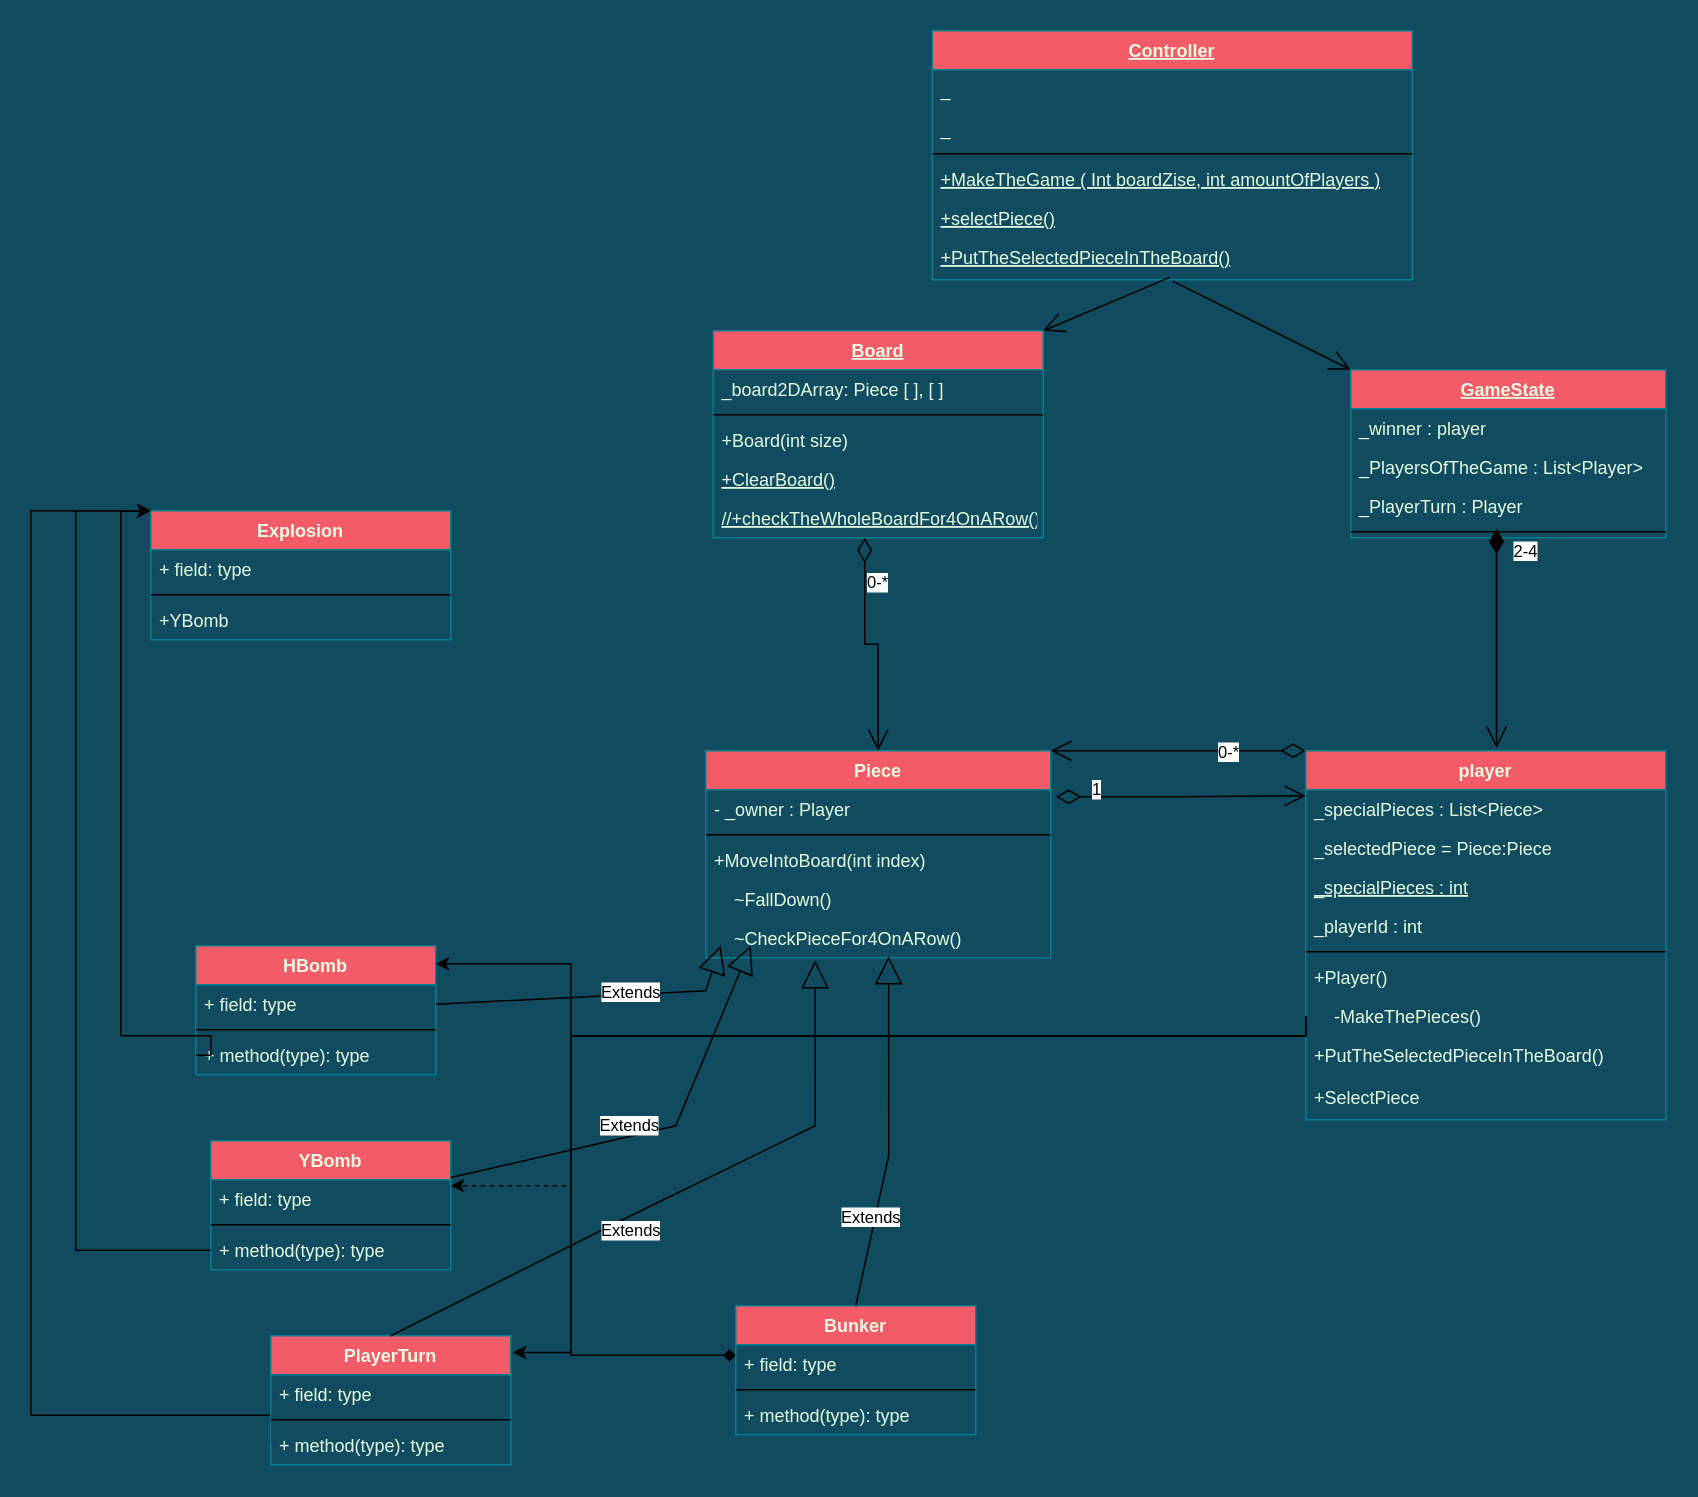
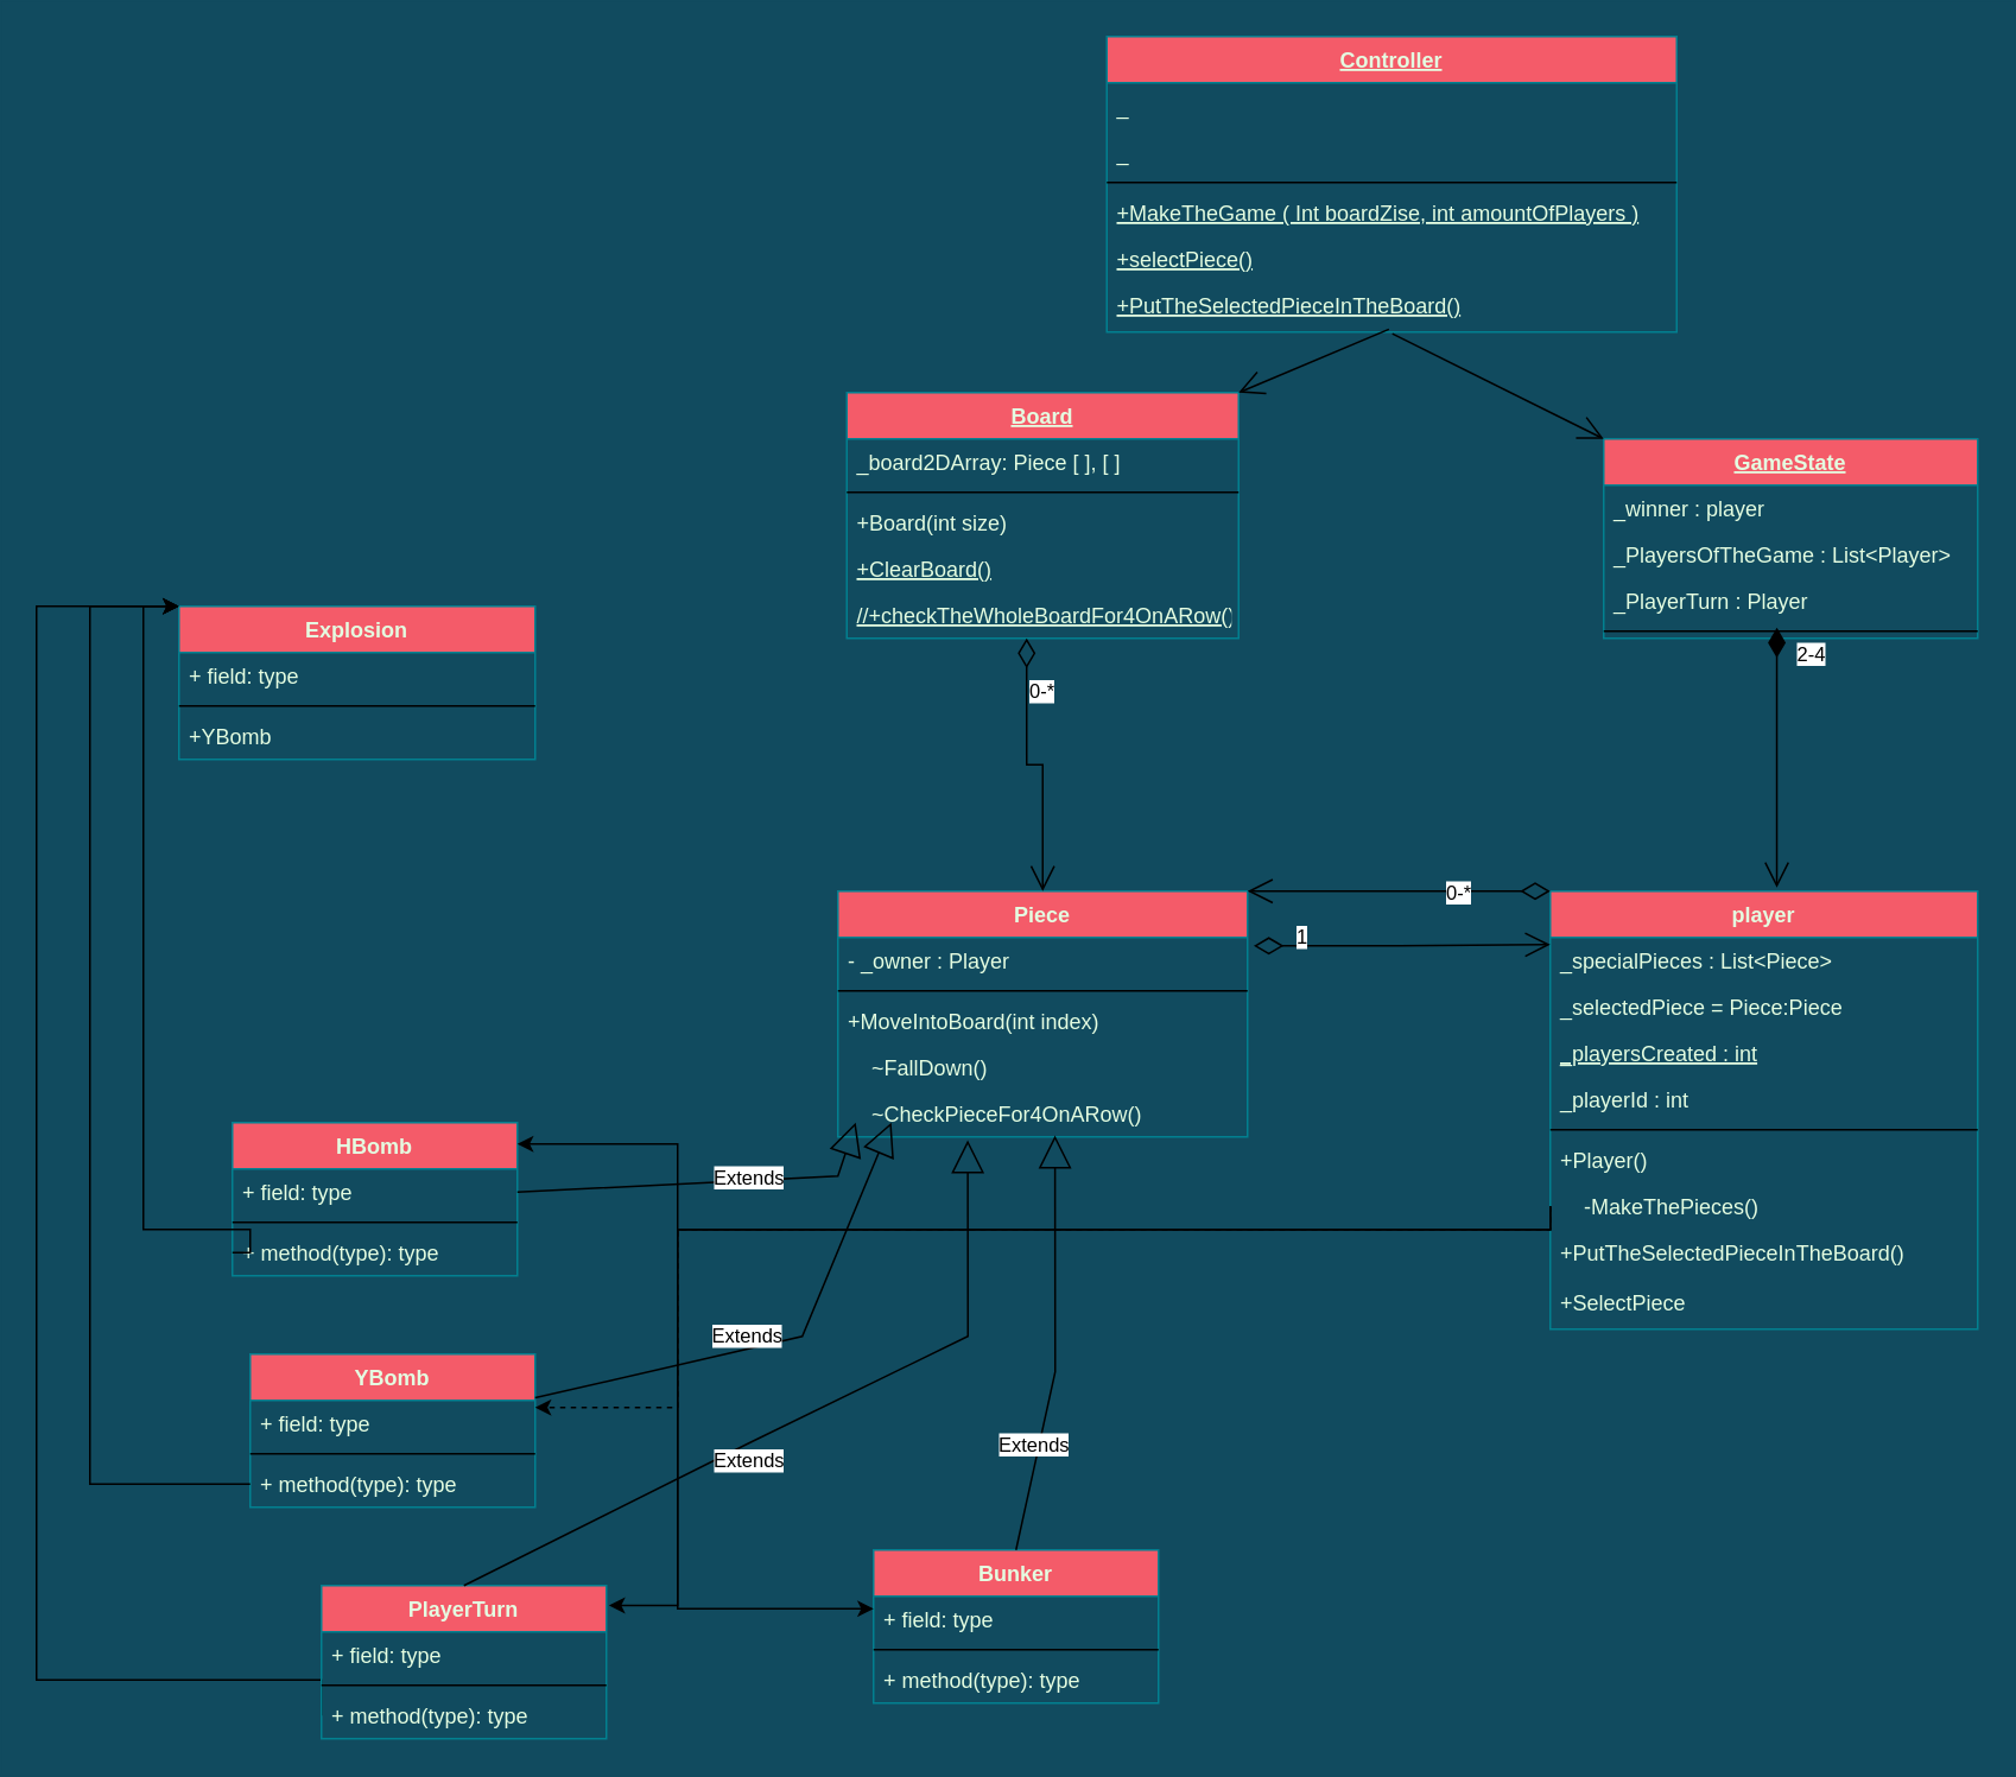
- <mxCell id="17" value="_specialPieces : int" style="text;strokeColor=none;fillColor=none;align=left;verticalAlign=top;spacingLeft=4;spacingRight=4;overflow=hidden;rotatable=0;points=[[0,0.5],[1,0.5]];portConstraint=eastwest;rounded=0;sketch=0;fontColor=#E4FDE1;fontStyle=4" parent="14" vertex="1"><mxGeometry y="78" width="240" height="26" as="geometry" /></mxCell>
+ <mxCell id="17" value="_playersCreated : int" style="text;strokeColor=none;fillColor=none;align=left;verticalAlign=top;spacingLeft=4;spacingRight=4;overflow=hidden;rotatable=0;points=[[0,0.5],[1,0.5]];portConstraint=eastwest;rounded=0;sketch=0;fontColor=#E4FDE1;fontStyle=4" parent="14" vertex="1"><mxGeometry y="78" width="240" height="26" as="geometry" /></mxCell>
- <mxCell id="69" style="edgeStyle=orthogonalEdgeStyle;rounded=0;orthogonalLoop=1;jettySize=auto;html=1;exitX=0;exitY=0.5;exitDx=0;exitDy=0;endArrow=diamond;" edge="1" parent="1" source="21" target="32"><mxGeometry relative="1" as="geometry"><mxPoint x="650" y="860" as="targetPoint" /><Array as="points"><mxPoint x="870" y="690" /><mxPoint x="380" y="690" /><mxPoint x="380" y="903" /></Array></mxGeometry></mxCell>
+ <mxCell id="69" style="edgeStyle=orthogonalEdgeStyle;rounded=0;orthogonalLoop=1;jettySize=auto;html=1;exitX=0;exitY=0.5;exitDx=0;exitDy=0;" edge="1" parent="1" source="21" target="32"><mxGeometry relative="1" as="geometry"><mxPoint x="650" y="860" as="targetPoint" /><Array as="points"><mxPoint x="870" y="690" /><mxPoint x="380" y="690" /><mxPoint x="380" y="903" /></Array></mxGeometry></mxCell>
